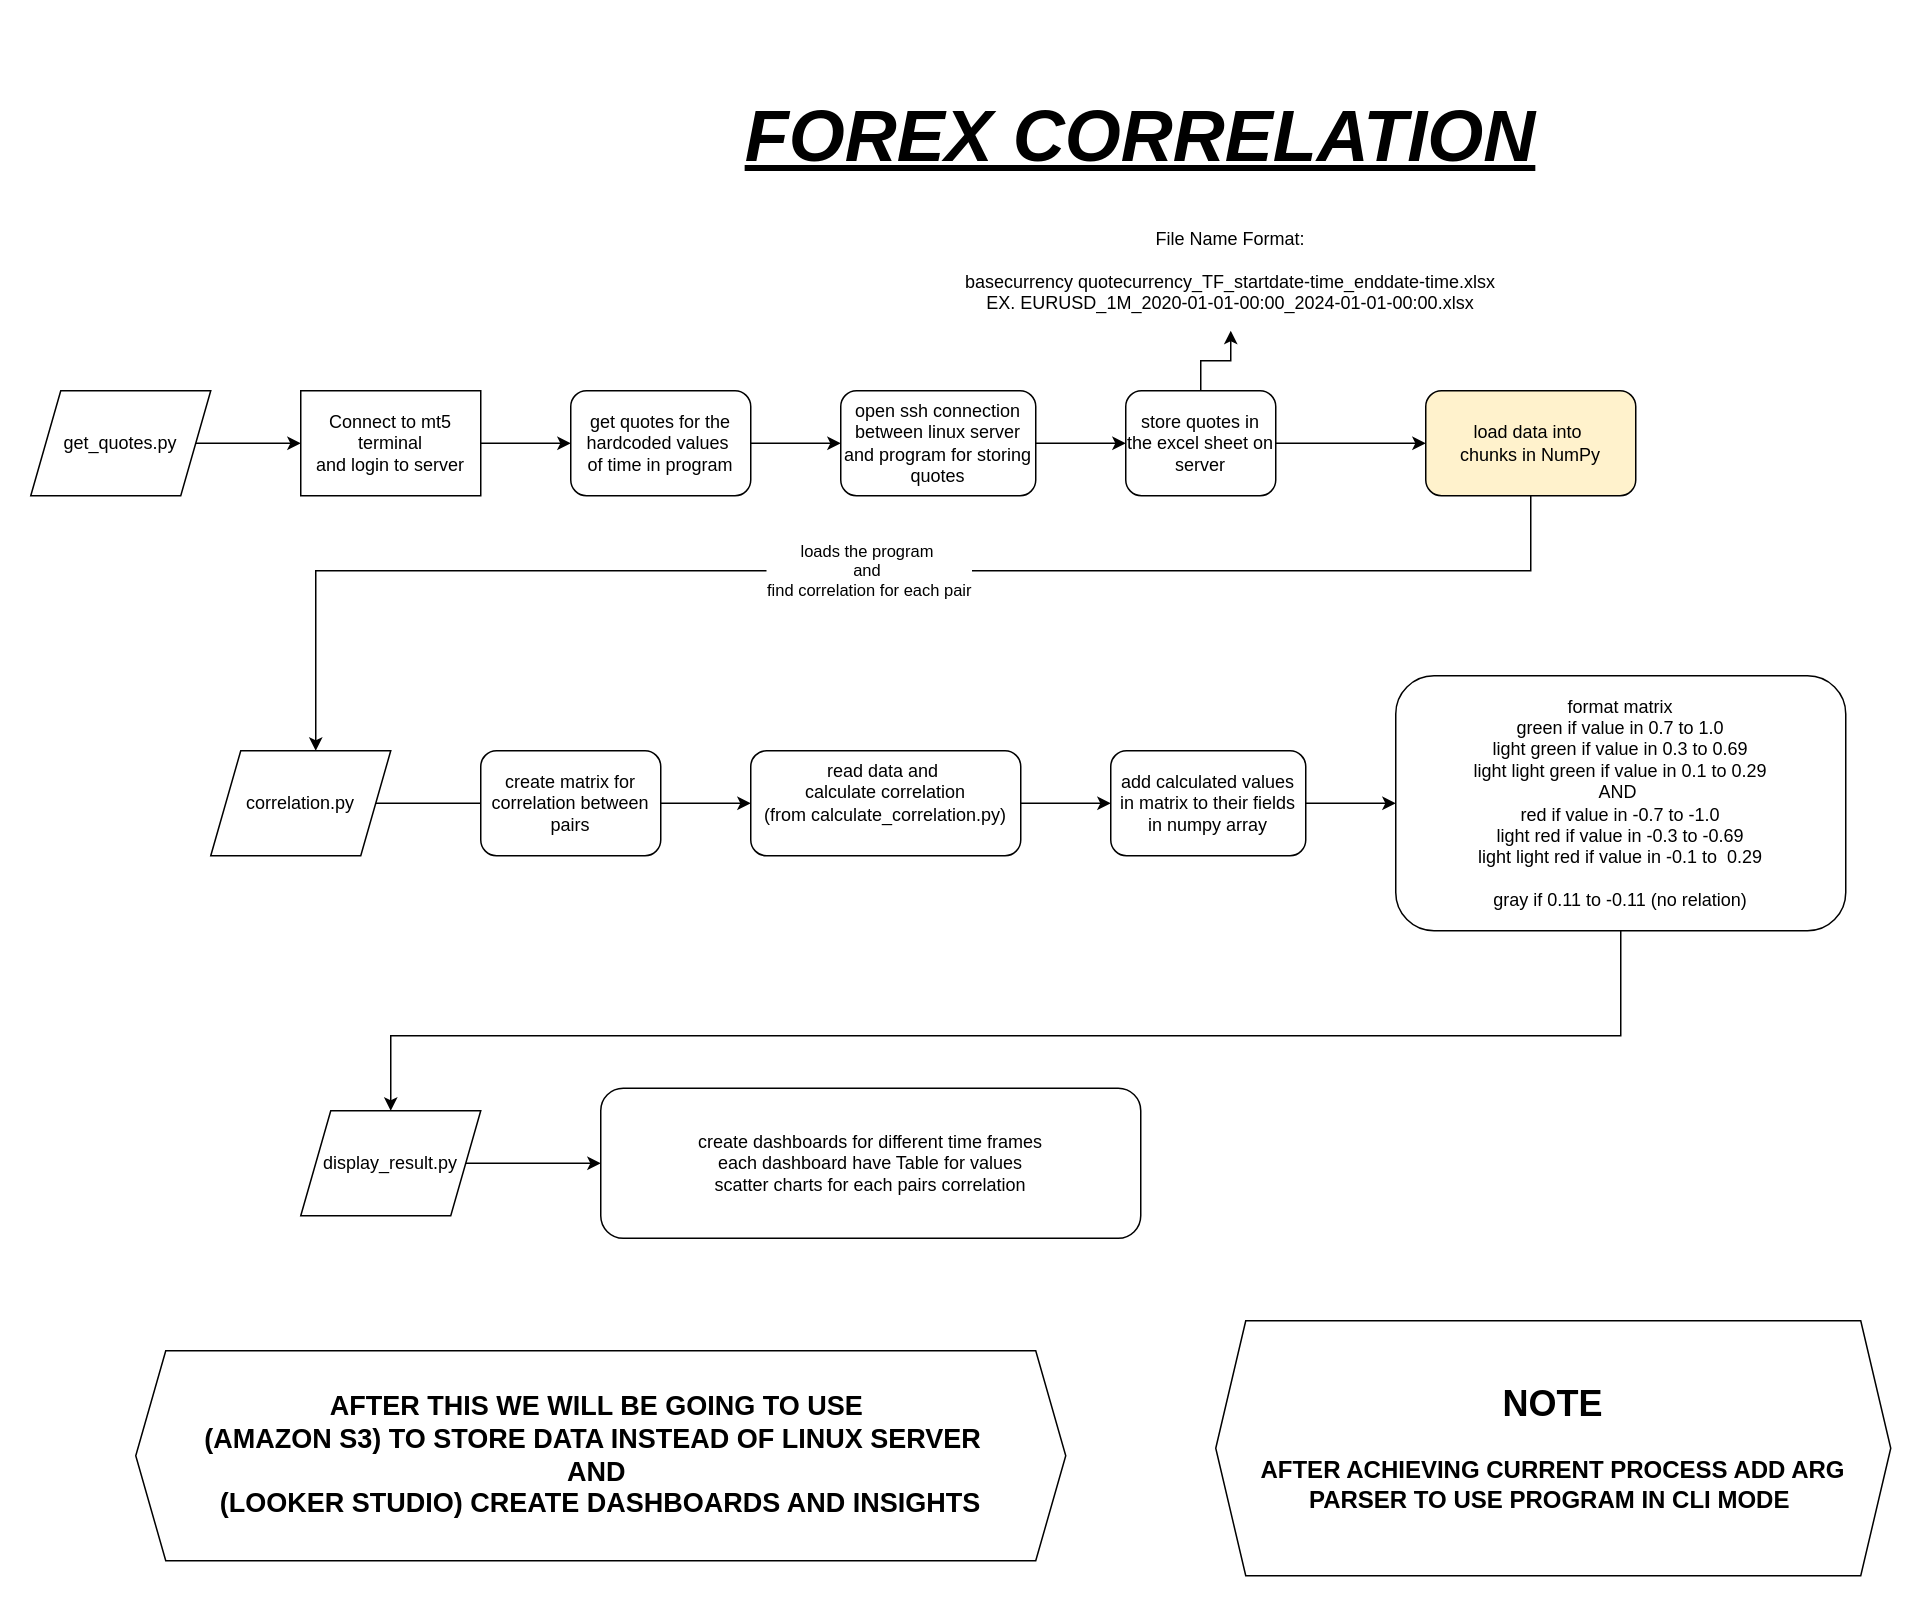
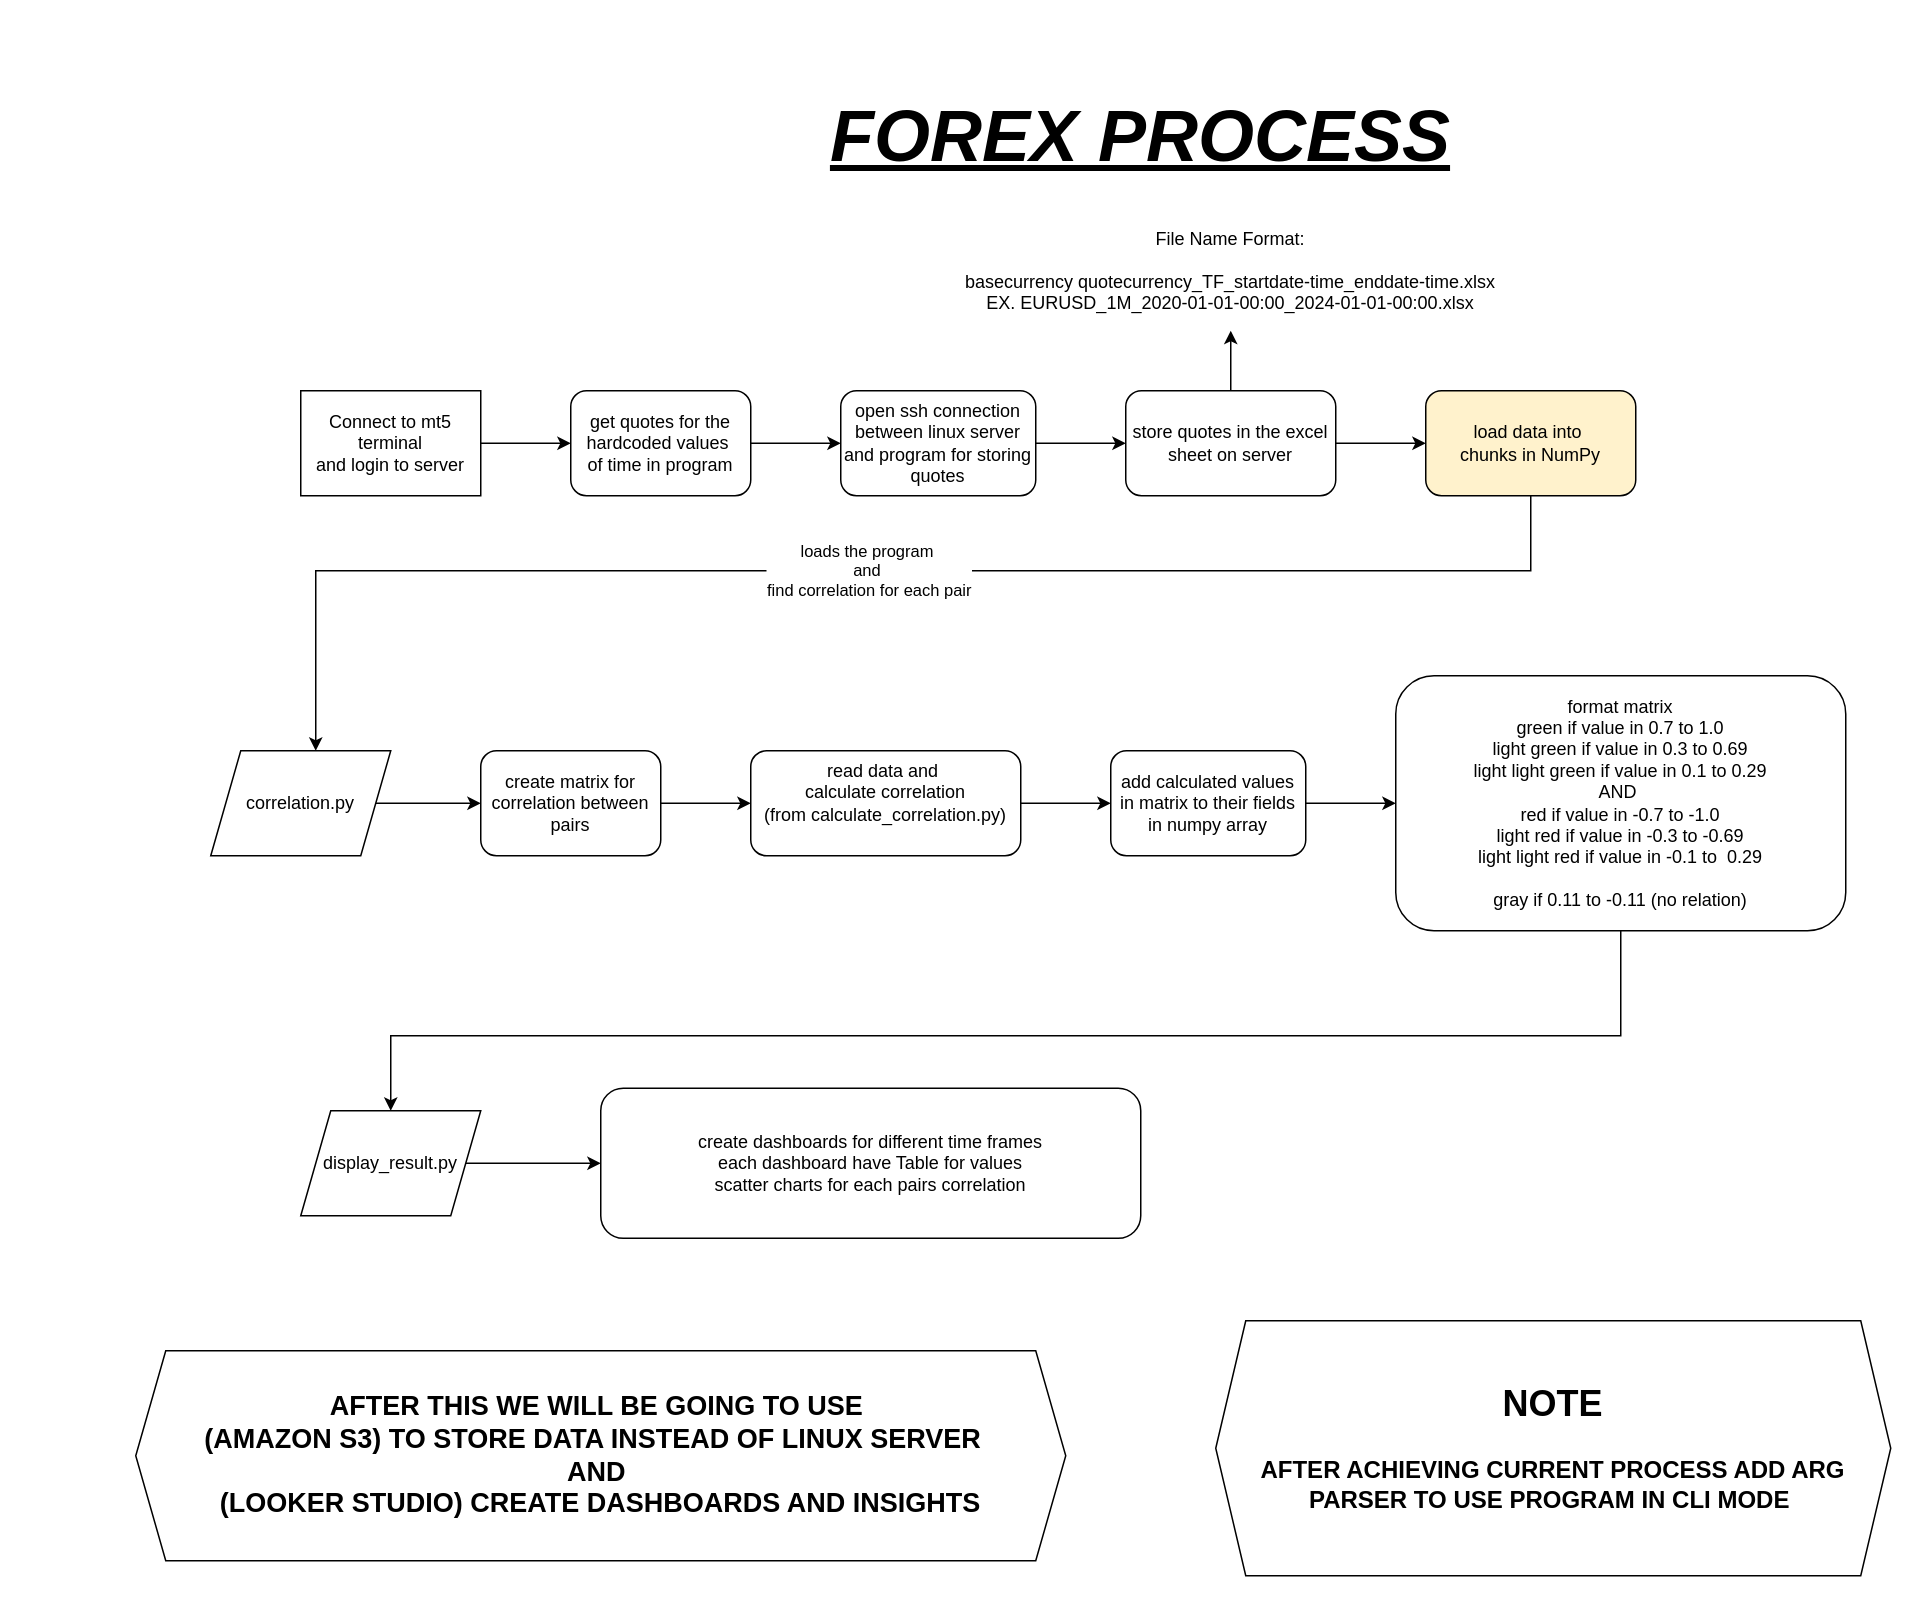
- <mxCell id="2" value="&lt;font style=&quot;font-size: 48px;&quot;&gt;&lt;b&gt;&lt;i&gt;&lt;u&gt;FOREX CORRELATION&lt;/u&gt;&lt;/i&gt;&lt;/b&gt;&lt;/font&gt;" style="text;html=1;align=center;verticalAlign=middle;whiteSpace=wrap;rounded=0;" parent="1" vertex="1"><mxGeometry x="390" width="740" height="140" as="geometry" y="20" /></mxCell>
+ <mxCell id="2" value="&lt;font style=&quot;font-size: 48px;&quot;&gt;&lt;b&gt;&lt;i&gt;&lt;u&gt;FOREX PROCESS&lt;/u&gt;&lt;/i&gt;&lt;/b&gt;&lt;/font&gt;" style="text;html=1;align=center;verticalAlign=middle;whiteSpace=wrap;rounded=0;" parent="1" vertex="1"><mxGeometry x="390" width="740" height="140" as="geometry" y="20" /></mxCell>
- <mxCell id="6" value="get_quotes.py" style="shape=parallelogram;perimeter=parallelogramPerimeter;whiteSpace=wrap;html=1;fixedSize=1;" parent="1" vertex="1"><mxGeometry x="20" y="260" width="120" height="70" as="geometry" /></mxCell>
- <mxCell id="5" style="edgeStyle=orthogonalEdgeStyle;rounded=0;orthogonalLoop=1;jettySize=auto;html=1;" parent="1" source="6" target="4" edge="1"><mxGeometry relative="1" as="geometry" /></mxCell>
- <mxCell id="13" value="store quotes in the excel sheet on server" style="rounded=1;whiteSpace=wrap;html=1;" parent="1" vertex="1"><mxGeometry x="750" y="260" width="100" height="70" as="geometry" /></mxCell>
+ <mxCell id="13" value="store quotes in the excel sheet on server" style="rounded=1;whiteSpace=wrap;html=1;" parent="1" vertex="1"><mxGeometry x="750" y="260" width="140" height="70" as="geometry" /></mxCell>
- <mxCell id="18" value="" style="edgeStyle=orthogonalEdgeStyle;rounded=0;orthogonalLoop=1;jettySize=auto;html=1;endArrow=none;" parent="1" source="19" target="21" edge="1"><mxGeometry relative="1" as="geometry" /></mxCell>
+ <mxCell id="18" value="" style="edgeStyle=orthogonalEdgeStyle;rounded=0;orthogonalLoop=1;jettySize=auto;html=1;" parent="1" source="19" target="21" edge="1"><mxGeometry relative="1" as="geometry" /></mxCell>
